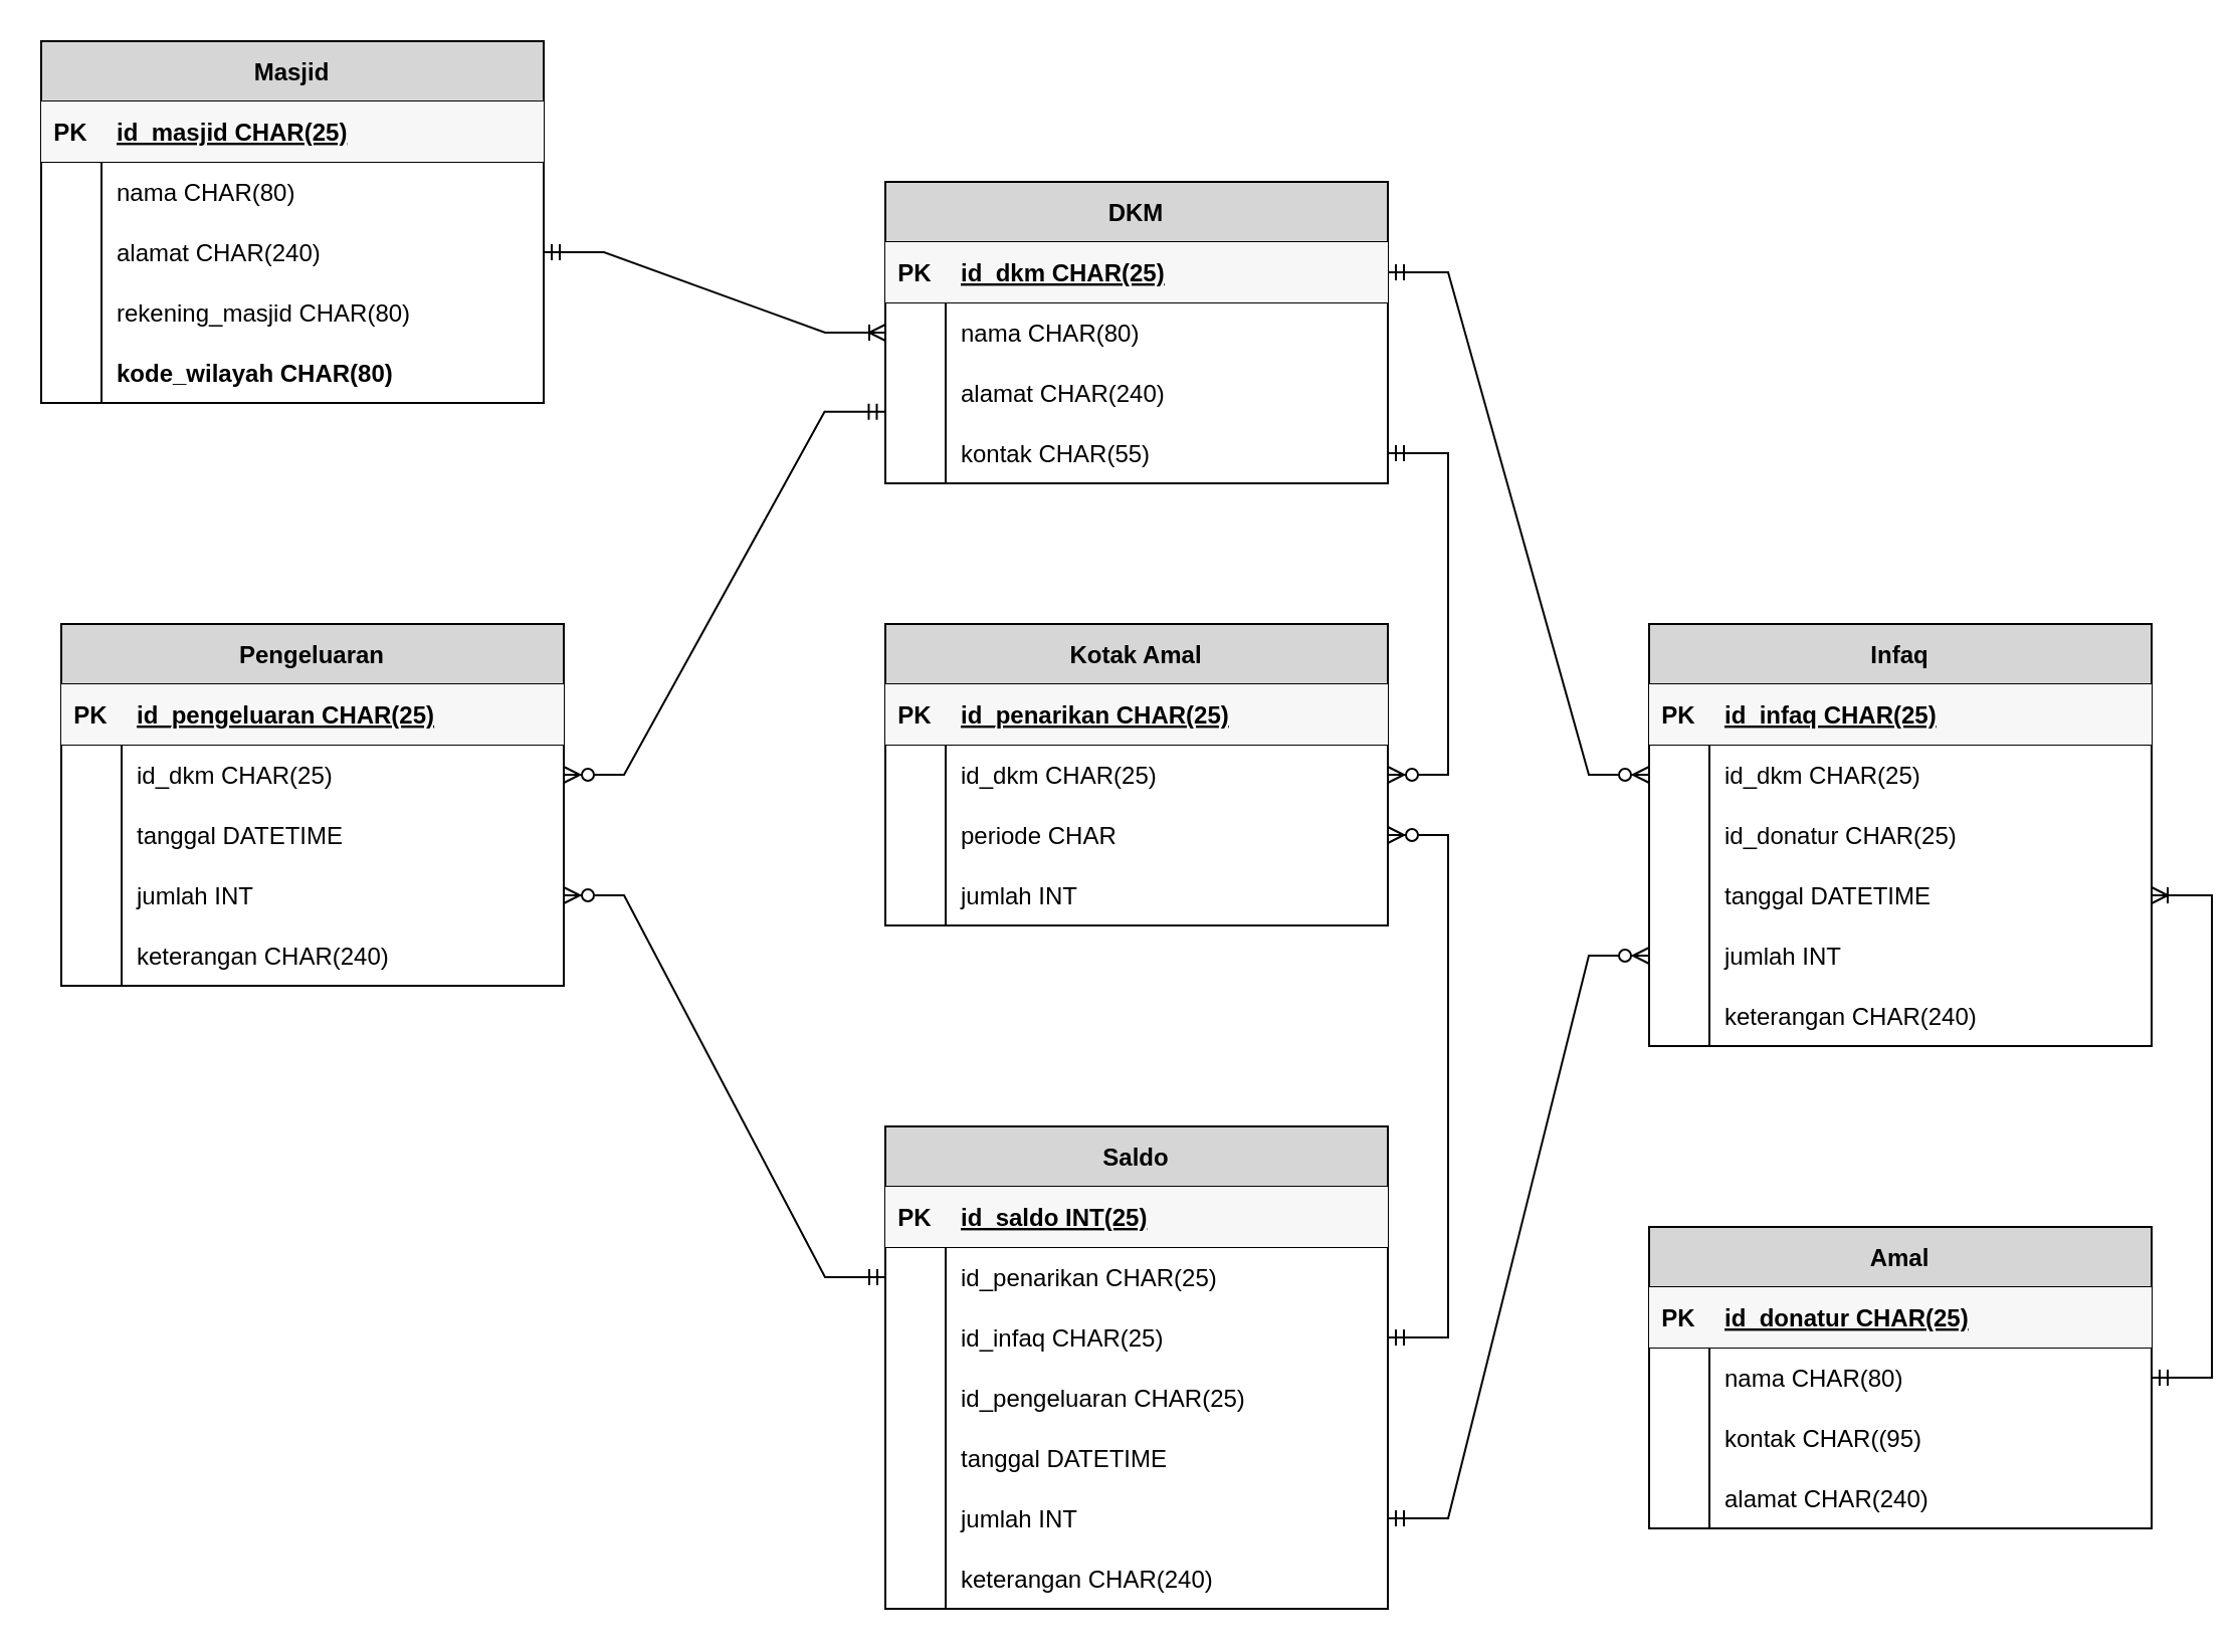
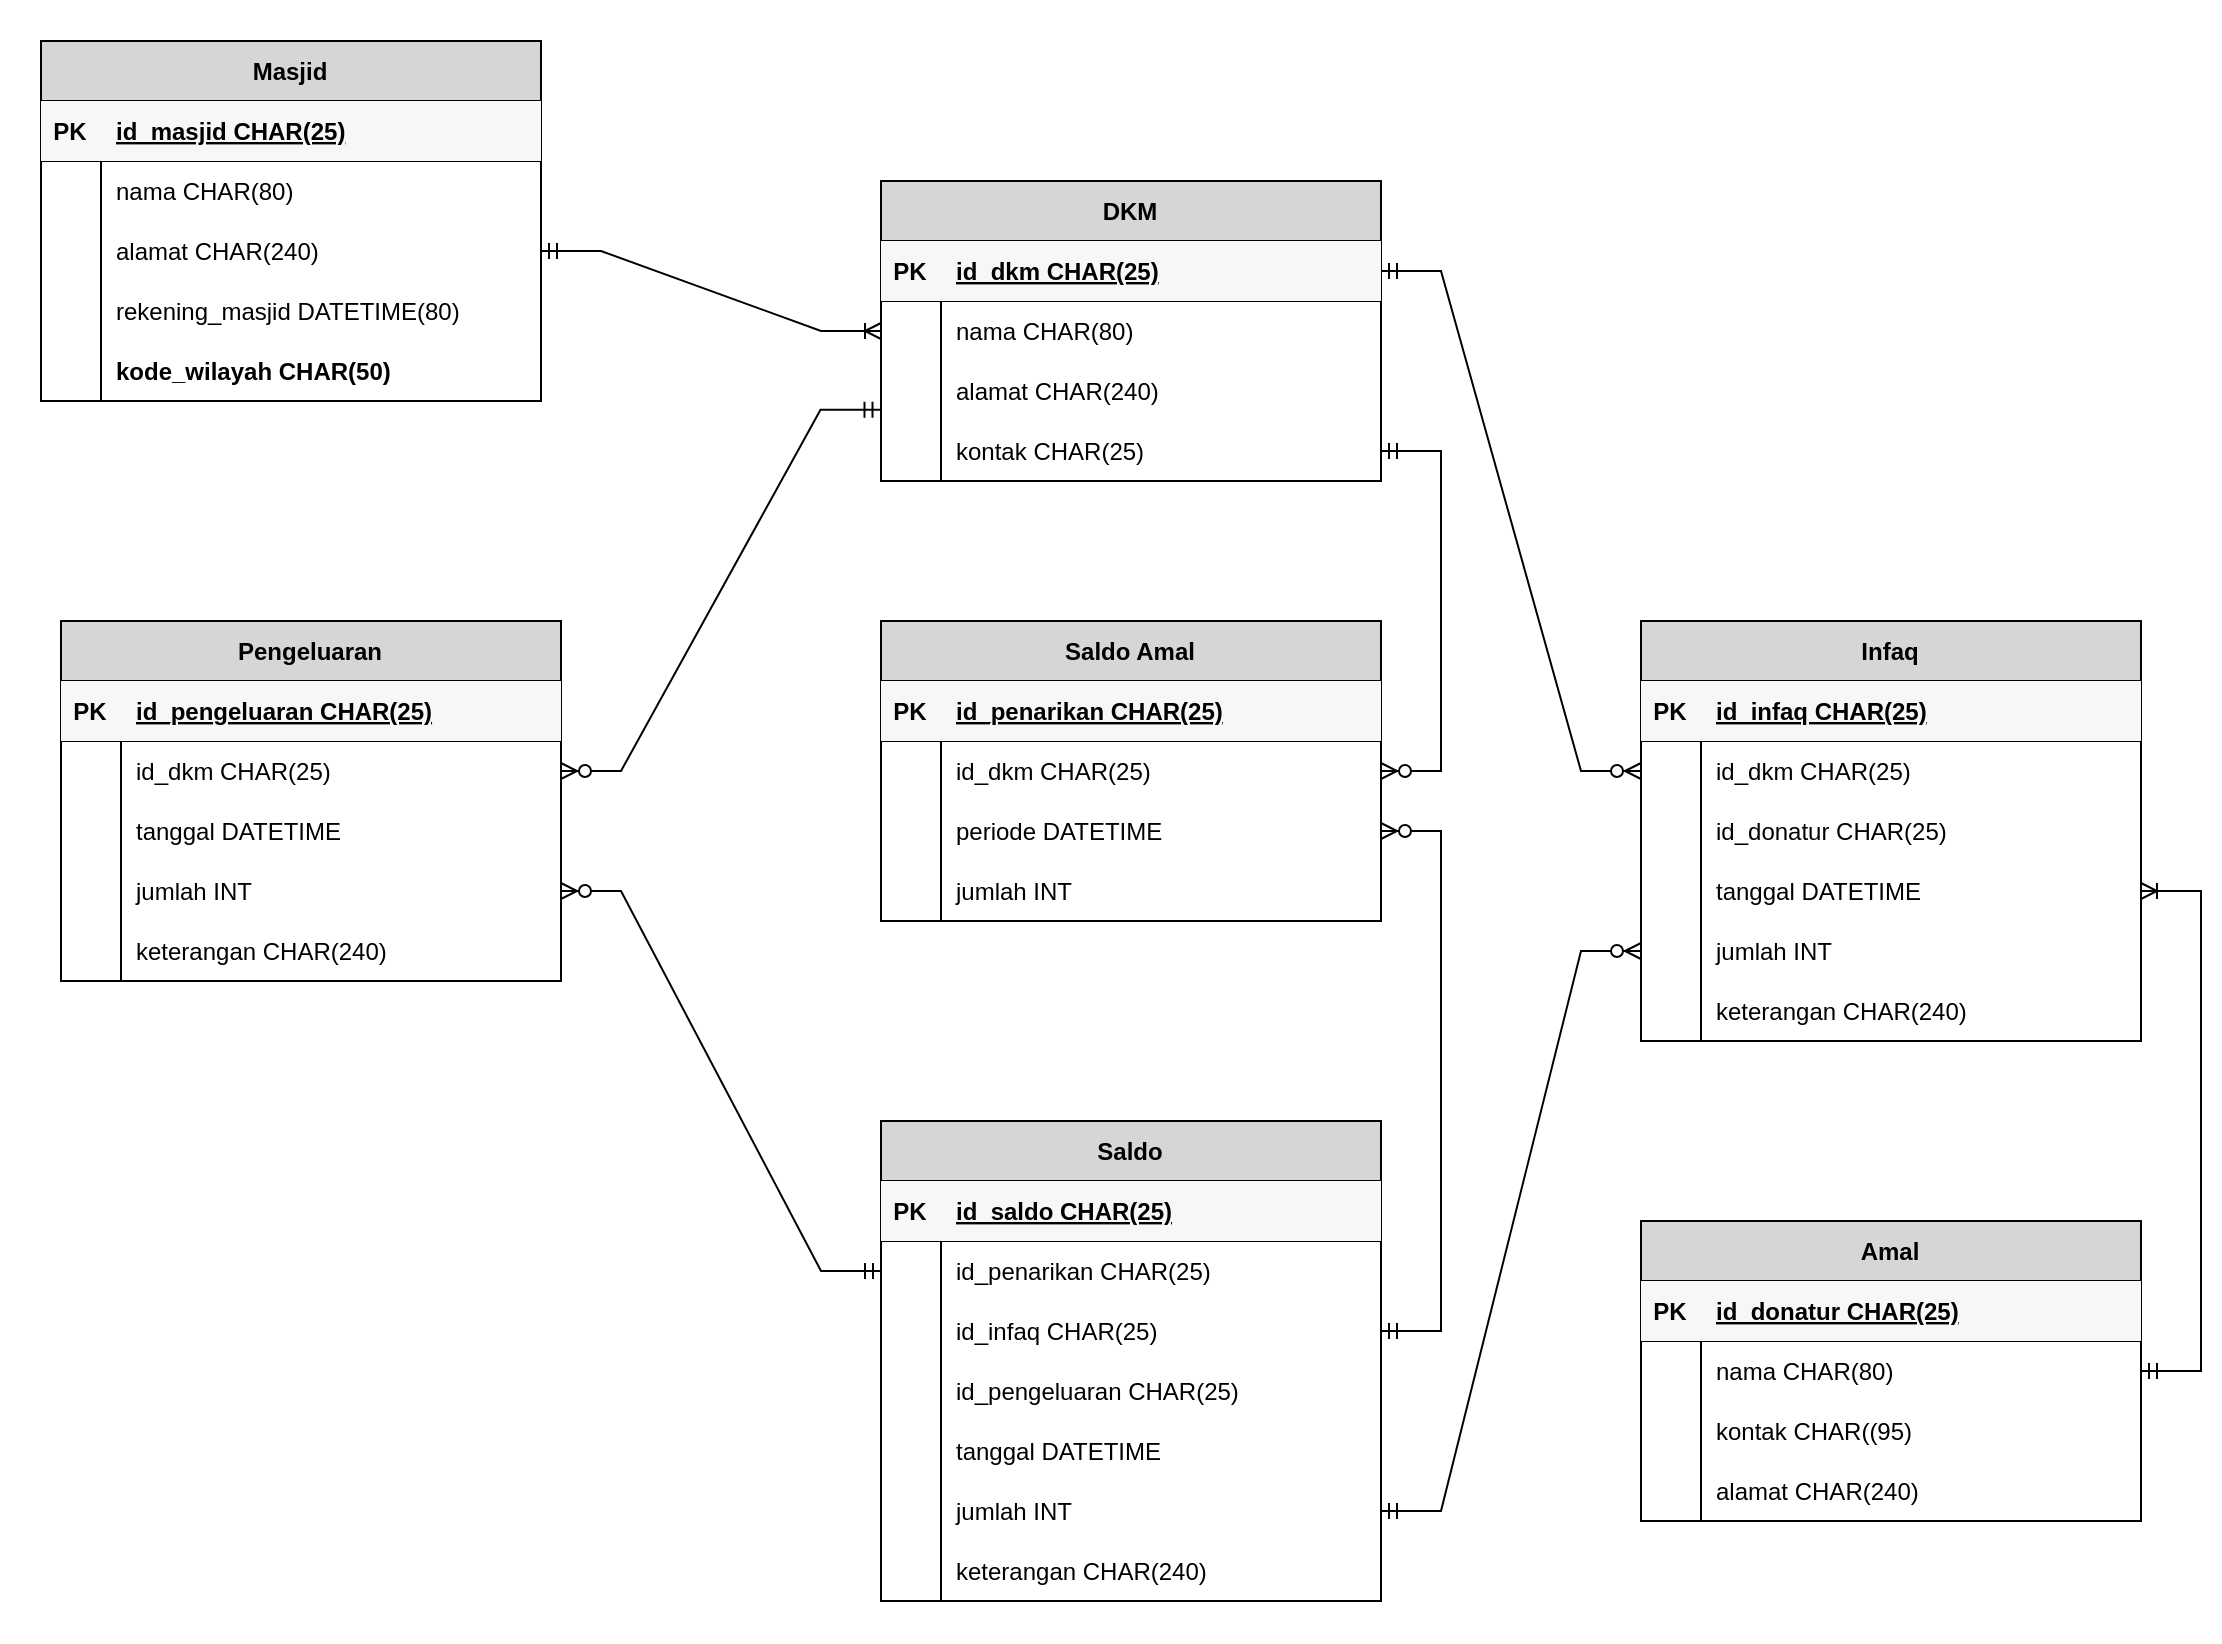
- <mxCell id="14" value="rekening_masjid CHAR(80)" style="shape=partialRectangle;overflow=hidden;connectable=0;fillColor=none;top=0;left=0;bottom=0;right=0;align=left;spacingLeft=6;fontStyle=0" parent="12" vertex="1"><mxGeometry x="30" width="220" height="30" as="geometry"><mxRectangle width="220" height="30" as="alternateBounds" /></mxGeometry></mxCell>
+ <mxCell id="14" value="rekening_masjid DATETIME(80)" style="shape=partialRectangle;overflow=hidden;connectable=0;fillColor=none;top=0;left=0;bottom=0;right=0;align=left;spacingLeft=6;fontStyle=0" parent="12" vertex="1"><mxGeometry x="30" width="220" height="30" as="geometry"><mxRectangle width="220" height="30" as="alternateBounds" /></mxGeometry></mxCell>
- <mxCell id="17" value="kode_wilayah CHAR(80)" style="shape=partialRectangle;overflow=hidden;connectable=0;fillColor=none;top=0;left=0;bottom=0;right=0;align=left;spacingLeft=6;fontStyle=1" parent="15" vertex="1"><mxGeometry x="30" width="220" height="30" as="geometry"><mxRectangle width="220" height="30" as="alternateBounds" /></mxGeometry></mxCell>
+ <mxCell id="17" value="kode_wilayah CHAR(50)" style="shape=partialRectangle;overflow=hidden;connectable=0;fillColor=none;top=0;left=0;bottom=0;right=0;align=left;spacingLeft=6;fontStyle=1" parent="15" vertex="1"><mxGeometry x="30" width="220" height="30" as="geometry"><mxRectangle width="220" height="30" as="alternateBounds" /></mxGeometry></mxCell>
- <mxCell id="30" value="kontak CHAR(55)" style="shape=partialRectangle;overflow=hidden;connectable=0;fillColor=none;top=0;left=0;bottom=0;right=0;align=left;spacingLeft=6;fontStyle=0" parent="28" vertex="1"><mxGeometry x="30" width="220" height="30" as="geometry"><mxRectangle width="220" height="30" as="alternateBounds" /></mxGeometry></mxCell>
+ <mxCell id="30" value="kontak CHAR(25)" style="shape=partialRectangle;overflow=hidden;connectable=0;fillColor=none;top=0;left=0;bottom=0;right=0;align=left;spacingLeft=6;fontStyle=0" parent="28" vertex="1"><mxGeometry x="30" width="220" height="30" as="geometry"><mxRectangle width="220" height="30" as="alternateBounds" /></mxGeometry></mxCell>
- <mxCell id="32" value="Kotak Amal" style="shape=table;startSize=30;container=1;collapsible=1;childLayout=tableLayout;fixedRows=1;rowLines=0;fontStyle=1;align=center;resizeLast=1;fillColor=#D6D6D6;" parent="1" vertex="1"><mxGeometry x="440" y="310" width="250" height="150" as="geometry" /></mxCell>
+ <mxCell id="32" value="Saldo Amal" style="shape=table;startSize=30;container=1;collapsible=1;childLayout=tableLayout;fixedRows=1;rowLines=0;fontStyle=1;align=center;resizeLast=1;fillColor=#D6D6D6;" parent="1" vertex="1"><mxGeometry x="440" y="310" width="250" height="150" as="geometry" /></mxCell>
- <mxCell id="41" value="periode CHAR" style="shape=partialRectangle;overflow=hidden;connectable=0;fillColor=none;top=0;left=0;bottom=0;right=0;align=left;spacingLeft=6;" parent="39" vertex="1"><mxGeometry x="30" width="220" height="30" as="geometry"><mxRectangle width="220" height="30" as="alternateBounds" /></mxGeometry></mxCell>
+ <mxCell id="41" value="periode DATETIME" style="shape=partialRectangle;overflow=hidden;connectable=0;fillColor=none;top=0;left=0;bottom=0;right=0;align=left;spacingLeft=6;" parent="39" vertex="1"><mxGeometry x="30" width="220" height="30" as="geometry"><mxRectangle width="220" height="30" as="alternateBounds" /></mxGeometry></mxCell>
- <mxCell id="100" value="id_saldo INT(25)" style="shape=partialRectangle;overflow=hidden;connectable=0;fillColor=#F7F7F7;top=0;left=0;bottom=0;right=0;align=left;spacingLeft=6;fontStyle=5;strokeColor=#EDEDED;" parent="98" vertex="1"><mxGeometry x="30" width="220" height="30" as="geometry"><mxRectangle width="220" height="30" as="alternateBounds" /></mxGeometry></mxCell>
+ <mxCell id="100" value="id_saldo CHAR(25)" style="shape=partialRectangle;overflow=hidden;connectable=0;fillColor=#F7F7F7;top=0;left=0;bottom=0;right=0;align=left;spacingLeft=6;fontStyle=5;strokeColor=#EDEDED;" parent="98" vertex="1"><mxGeometry x="30" width="220" height="30" as="geometry"><mxRectangle width="220" height="30" as="alternateBounds" /></mxGeometry></mxCell>
